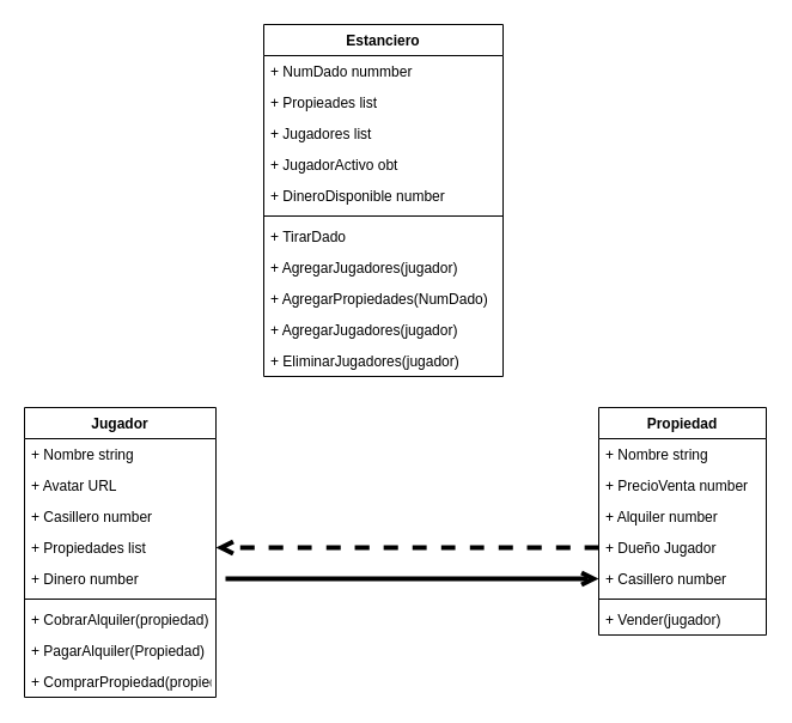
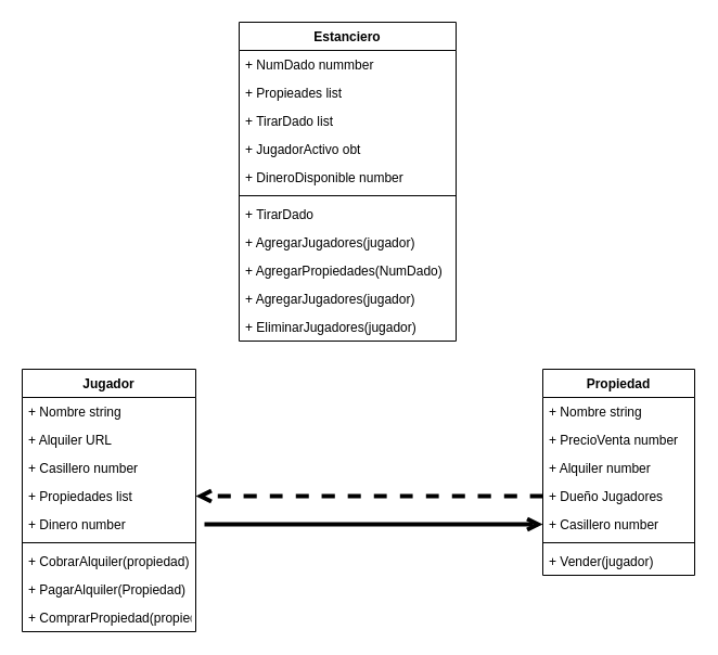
- <mxCell id="15" value="+ Jugadores list" style="text;strokeColor=none;fillColor=none;align=left;verticalAlign=top;spacingLeft=4;spacingRight=4;overflow=hidden;rotatable=0;points=[[0,0.5],[1,0.5]];portConstraint=eastwest;" vertex="1" parent="12"><mxGeometry y="78" width="200" height="26" as="geometry" /></mxCell>
+ <mxCell id="15" value="+ TirarDado list" style="text;strokeColor=none;fillColor=none;align=left;verticalAlign=top;spacingLeft=4;spacingRight=4;overflow=hidden;rotatable=0;points=[[0,0.5],[1,0.5]];portConstraint=eastwest;" vertex="1" parent="12"><mxGeometry y="78" width="200" height="26" as="geometry" /></mxCell>
- <mxCell id="4" value="+ Avatar URL" style="text;strokeColor=none;fillColor=none;align=left;verticalAlign=top;spacingLeft=4;spacingRight=4;overflow=hidden;rotatable=0;points=[[0,0.5],[1,0.5]];portConstraint=eastwest;" vertex="1" parent="2"><mxGeometry y="52" width="160" height="26" as="geometry" /></mxCell>
+ <mxCell id="4" value="+ Alquiler URL" style="text;strokeColor=none;fillColor=none;align=left;verticalAlign=top;spacingLeft=4;spacingRight=4;overflow=hidden;rotatable=0;points=[[0,0.5],[1,0.5]];portConstraint=eastwest;" vertex="1" parent="2"><mxGeometry y="52" width="160" height="26" as="geometry" /></mxCell>
- <mxCell id="28" value="+ Dueño Jugador" style="text;strokeColor=none;fillColor=none;align=left;verticalAlign=top;spacingLeft=4;spacingRight=4;overflow=hidden;rotatable=0;points=[[0,0.5],[1,0.5]];portConstraint=eastwest;" vertex="1" parent="24"><mxGeometry y="104" width="140" height="26" as="geometry" /></mxCell>
+ <mxCell id="28" value="+ Dueño Jugadores" style="text;strokeColor=none;fillColor=none;align=left;verticalAlign=top;spacingLeft=4;spacingRight=4;overflow=hidden;rotatable=0;points=[[0,0.5],[1,0.5]];portConstraint=eastwest;" vertex="1" parent="24"><mxGeometry y="104" width="140" height="26" as="geometry" /></mxCell>
